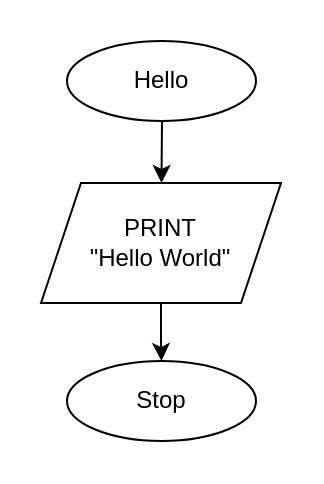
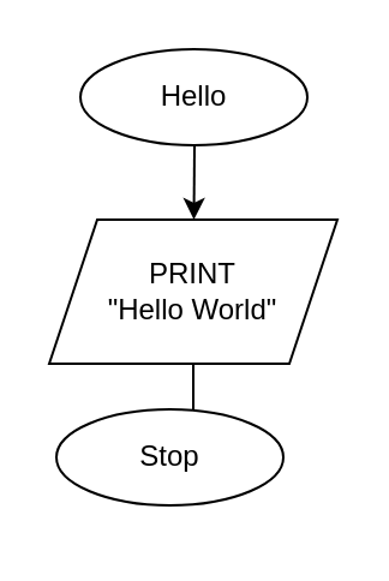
- <mxCell id="5" value="Stop" style="ellipse;whiteSpace=wrap;html=1;" parent="1" vertex="1"><mxGeometry x="33" y="180" width="94.5" height="40" as="geometry" /></mxCell>
+ <mxCell id="5" value="Stop" style="ellipse;whiteSpace=wrap;html=1;" parent="1" vertex="1"><mxGeometry x="23" y="170" width="94.5" height="40" as="geometry" /></mxCell>
